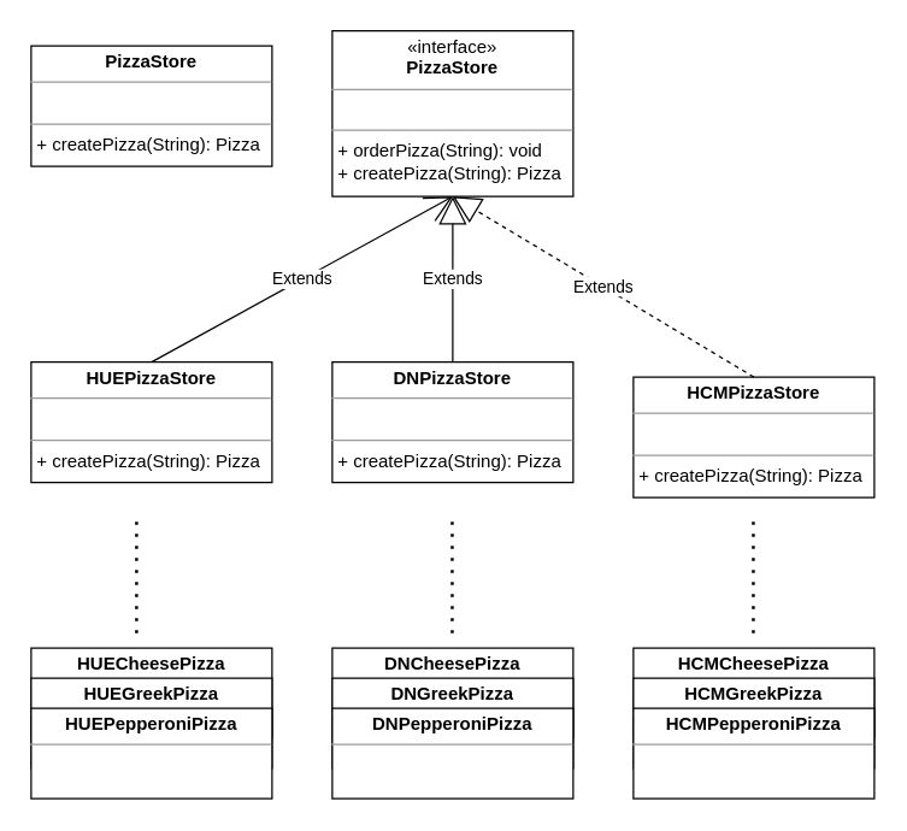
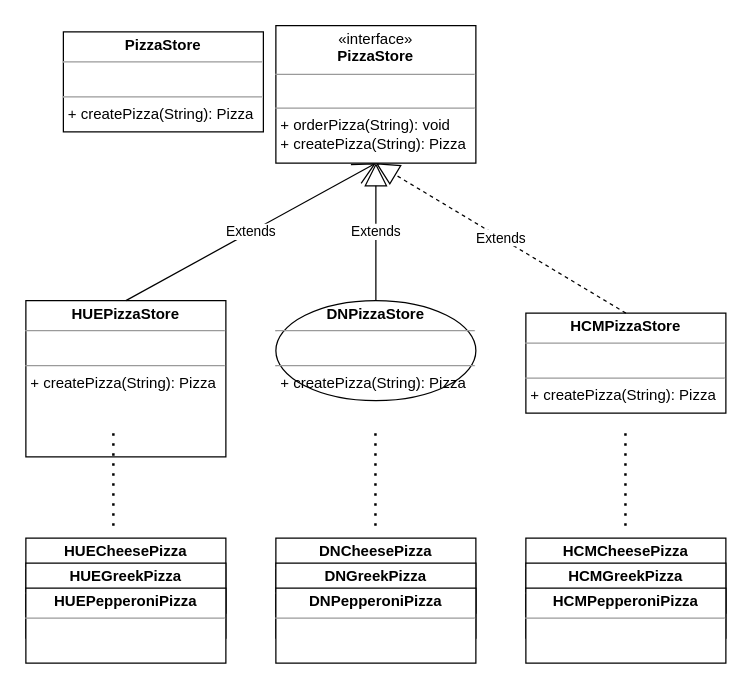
- <mxCell id="3" value="&lt;p style=&quot;margin:0px;margin-top:4px;text-align:center;&quot;&gt;&lt;b&gt;PizzaStore&lt;/b&gt;&lt;/p&gt;&lt;hr size=&quot;1&quot;&gt;&lt;p style=&quot;margin:0px;margin-left:4px;&quot;&gt;&lt;br&gt;&lt;/p&gt;&lt;hr size=&quot;1&quot;&gt;&lt;p style=&quot;margin:0px;margin-left:4px;&quot;&gt;&lt;span style=&quot;background-color: initial;&quot;&gt;+ createPizza(String): Pizza&lt;/span&gt;&lt;br&gt;&lt;/p&gt;" style="verticalAlign=top;align=left;overflow=fill;fontSize=12;fontFamily=Helvetica;html=1;" parent="1" vertex="1"><mxGeometry x="20" y="30" width="160" height="80" as="geometry" /></mxCell>
+ <mxCell id="3" value="&lt;p style=&quot;margin:0px;margin-top:4px;text-align:center;&quot;&gt;&lt;b&gt;PizzaStore&lt;/b&gt;&lt;/p&gt;&lt;hr size=&quot;1&quot;&gt;&lt;p style=&quot;margin:0px;margin-left:4px;&quot;&gt;&lt;br&gt;&lt;/p&gt;&lt;hr size=&quot;1&quot;&gt;&lt;p style=&quot;margin:0px;margin-left:4px;&quot;&gt;&lt;span style=&quot;background-color: initial;&quot;&gt;+ createPizza(String): Pizza&lt;/span&gt;&lt;br&gt;&lt;/p&gt;" style="verticalAlign=top;align=left;overflow=fill;fontSize=12;fontFamily=Helvetica;html=1;" parent="1" vertex="1"><mxGeometry x="50" y="25" width="160" height="80" as="geometry" /></mxCell>
- <mxCell id="7" value="&lt;p style=&quot;margin:0px;margin-top:4px;text-align:center;&quot;&gt;&lt;b&gt;HUEPizzaStore&lt;/b&gt;&lt;/p&gt;&lt;hr size=&quot;1&quot;&gt;&lt;p style=&quot;margin:0px;margin-left:4px;&quot;&gt;&lt;br&gt;&lt;/p&gt;&lt;hr size=&quot;1&quot;&gt;&lt;p style=&quot;margin:0px;margin-left:4px;&quot;&gt;&lt;span style=&quot;background-color: initial;&quot;&gt;+ createPizza(String): Pizza&lt;/span&gt;&lt;br&gt;&lt;/p&gt;" style="verticalAlign=top;align=left;overflow=fill;fontSize=12;fontFamily=Helvetica;html=1;" vertex="1" parent="1"><mxGeometry x="20" y="240" width="160" height="80" as="geometry" /></mxCell>
+ <mxCell id="7" value="&lt;p style=&quot;margin:0px;margin-top:4px;text-align:center;&quot;&gt;&lt;b&gt;HUEPizzaStore&lt;/b&gt;&lt;/p&gt;&lt;hr size=&quot;1&quot;&gt;&lt;p style=&quot;margin:0px;margin-left:4px;&quot;&gt;&lt;br&gt;&lt;/p&gt;&lt;hr size=&quot;1&quot;&gt;&lt;p style=&quot;margin:0px;margin-left:4px;&quot;&gt;&lt;span style=&quot;background-color: initial;&quot;&gt;+ createPizza(String): Pizza&lt;/span&gt;&lt;br&gt;&lt;/p&gt;" style="verticalAlign=top;align=left;overflow=fill;fontSize=12;fontFamily=Helvetica;html=1;" vertex="1" parent="1"><mxGeometry x="20" y="240" width="160" height="125" as="geometry" /></mxCell>
- <mxCell id="6" value="&lt;p style=&quot;margin:0px;margin-top:4px;text-align:center;&quot;&gt;&lt;b&gt;DNPizzaStore&lt;/b&gt;&lt;/p&gt;&lt;hr size=&quot;1&quot;&gt;&lt;p style=&quot;margin:0px;margin-left:4px;&quot;&gt;&lt;br&gt;&lt;/p&gt;&lt;hr size=&quot;1&quot;&gt;&lt;p style=&quot;margin:0px;margin-left:4px;&quot;&gt;&lt;span style=&quot;background-color: initial;&quot;&gt;+ createPizza(String): Pizza&lt;/span&gt;&lt;br&gt;&lt;/p&gt;" style="verticalAlign=top;align=left;overflow=fill;fontSize=12;fontFamily=Helvetica;html=1;" vertex="1" parent="1"><mxGeometry x="220" y="240" width="160" height="80" as="geometry" /></mxCell>
+ <mxCell id="6" value="&lt;p style=&quot;margin:0px;margin-top:4px;text-align:center;&quot;&gt;&lt;b&gt;DNPizzaStore&lt;/b&gt;&lt;/p&gt;&lt;hr size=&quot;1&quot;&gt;&lt;p style=&quot;margin:0px;margin-left:4px;&quot;&gt;&lt;br&gt;&lt;/p&gt;&lt;hr size=&quot;1&quot;&gt;&lt;p style=&quot;margin:0px;margin-left:4px;&quot;&gt;&lt;span style=&quot;background-color: initial;&quot;&gt;+ createPizza(String): Pizza&lt;/span&gt;&lt;br&gt;&lt;/p&gt;" style="ellipse;verticalAlign=top;align=left;overflow=fill;fontSize=12;fontFamily=Helvetica;html=1;" vertex="1" parent="1"><mxGeometry x="220" y="240" width="160" height="80" as="geometry" /></mxCell>
